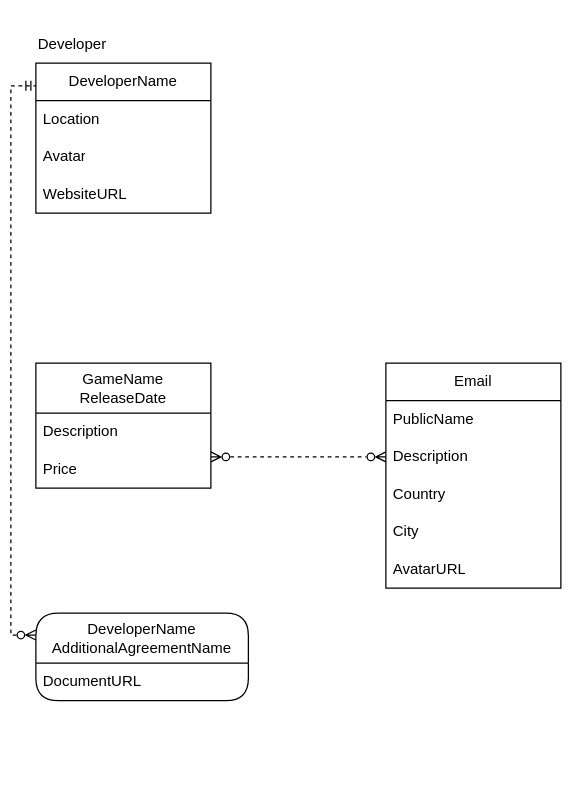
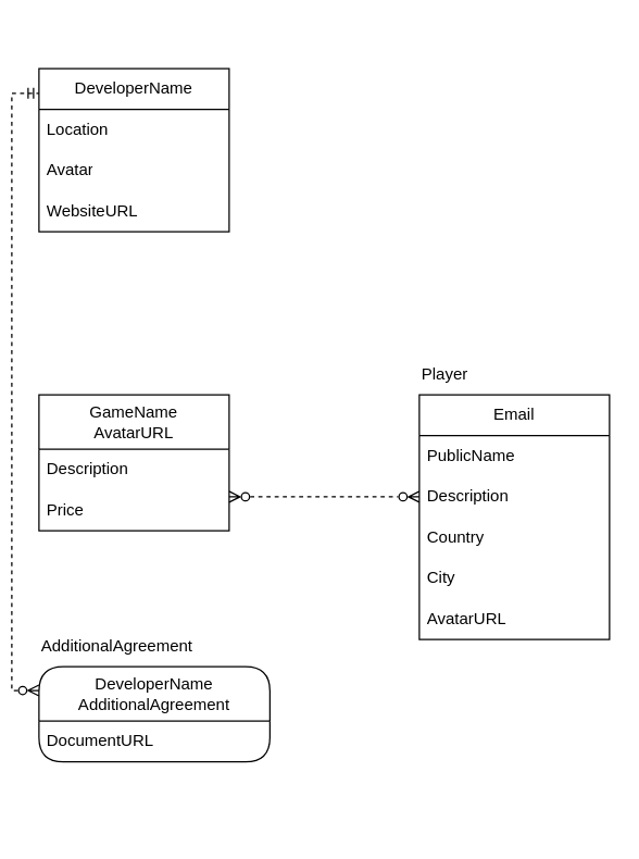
- <mxCell id="7" value="&lt;div align=&quot;left&quot;&gt;Developer&lt;/div&gt;" style="text;html=1;align=left;verticalAlign=middle;resizable=0;points=[];autosize=1;strokeColor=none;fillColor=none;" parent="2" vertex="1"><mxGeometry width="80" height="30" as="geometry" /></mxCell>
+ <mxCell id="19" value="Player" style="text;html=1;align=left;verticalAlign=middle;resizable=0;points=[];autosize=1;strokeColor=none;fillColor=none;" parent="12" vertex="1"><mxGeometry width="60" height="30" as="geometry" /></mxCell>
- <mxCell id="9" value="&lt;div&gt;GameName&lt;/div&gt;&lt;div&gt;ReleaseDate&lt;br&gt;&lt;/div&gt;" style="swimlane;fontStyle=0;childLayout=stackLayout;horizontal=1;startSize=40;horizontalStack=0;resizeParent=1;resizeParentMax=0;resizeLast=0;collapsible=1;marginBottom=0;whiteSpace=wrap;html=1;rounded=0;" parent="8" vertex="1"><mxGeometry y="30" width="140" height="100" as="geometry" /></mxCell>
+ <mxCell id="9" value="&lt;div&gt;GameName&lt;/div&gt;&lt;div&gt;AvatarURL&lt;br&gt;&lt;/div&gt;" style="swimlane;fontStyle=0;childLayout=stackLayout;horizontal=1;startSize=40;horizontalStack=0;resizeParent=1;resizeParentMax=0;resizeLast=0;collapsible=1;marginBottom=0;whiteSpace=wrap;html=1;rounded=0;" parent="8" vertex="1"><mxGeometry y="30" width="140" height="100" as="geometry" /></mxCell>
+ <mxCell id="24" value="AdditionalAgreement" style="text;html=1;align=left;verticalAlign=middle;resizable=0;points=[];autosize=1;strokeColor=none;fillColor=none;" parent="21" vertex="1"><mxGeometry width="130" height="30" as="geometry" /></mxCell>
- <mxCell id="22" value="&lt;div&gt;DeveloperName&lt;/div&gt;&lt;div&gt;AdditionalAgreementName&lt;br&gt;&lt;/div&gt;" style="swimlane;fontStyle=0;childLayout=stackLayout;horizontal=1;startSize=40;horizontalStack=0;resizeParent=1;resizeParentMax=0;resizeLast=0;collapsible=1;marginBottom=0;whiteSpace=wrap;html=1;rounded=1;" parent="21" vertex="1"><mxGeometry y="30" width="170" height="70" as="geometry" /></mxCell>
+ <mxCell id="22" value="&lt;div&gt;DeveloperName&lt;/div&gt;&lt;div&gt;AdditionalAgreement&lt;br&gt;&lt;/div&gt;" style="swimlane;fontStyle=0;childLayout=stackLayout;horizontal=1;startSize=40;horizontalStack=0;resizeParent=1;resizeParentMax=0;resizeLast=0;collapsible=1;marginBottom=0;whiteSpace=wrap;html=1;rounded=1;" parent="21" vertex="1"><mxGeometry y="30" width="170" height="70" as="geometry" /></mxCell>
